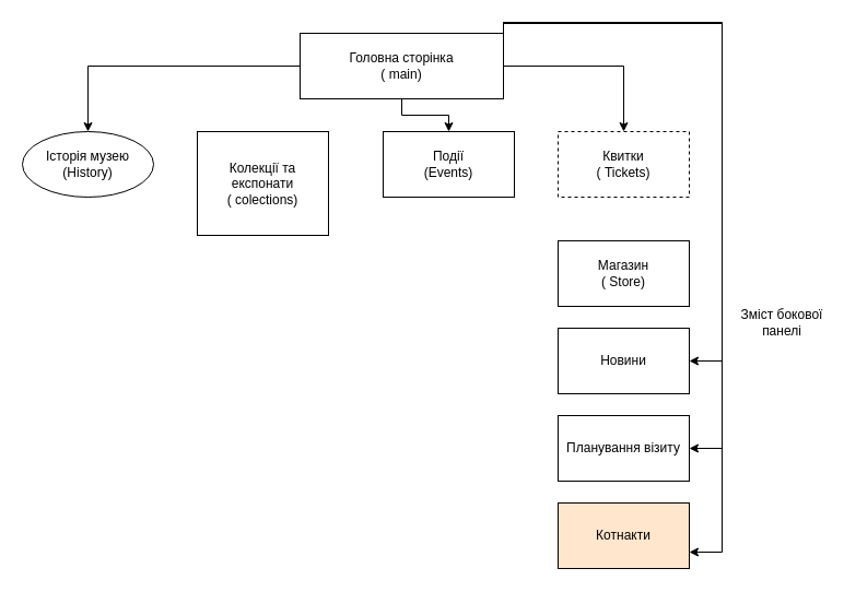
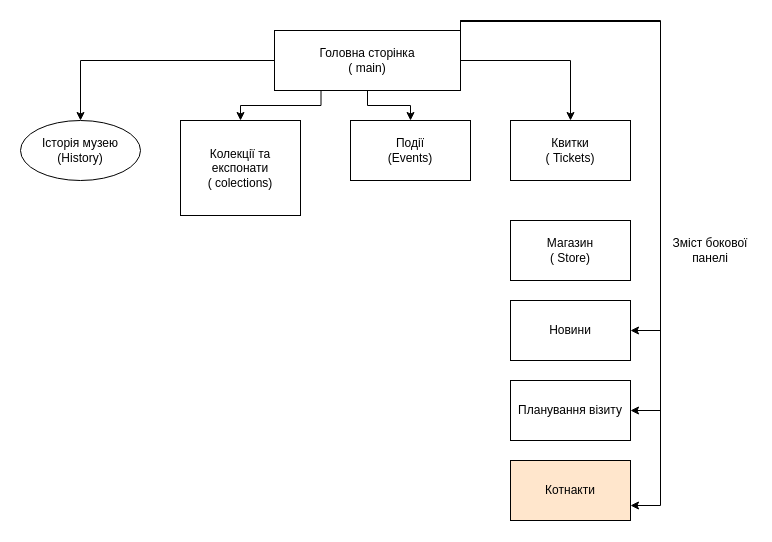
+ <mxCell id="6" value="" style="endArrow=classic;html=1;rounded=0;entryX=0.5;entryY=0;entryDx=0;entryDy=0;exitX=0.25;exitY=1;exitDx=0;exitDy=0;edgeStyle=orthogonalEdgeStyle;" edge="1" parent="1" source="2" target="5"><mxGeometry width="50" height="50" relative="1" as="geometry"><mxPoint x="350" y="250" as="sourcePoint" /><mxPoint x="400" y="200" as="targetPoint" /></mxGeometry></mxCell>
- <mxCell id="9" value="Квитки&lt;br&gt;( Tickets)" style="rounded=0;whiteSpace=wrap;html=1;dashed=1;" vertex="1" parent="1"><mxGeometry x="510" y="120" width="120" height="60" as="geometry" /></mxCell>
+ <mxCell id="9" value="Квитки&lt;br&gt;( Tickets)" style="rounded=0;whiteSpace=wrap;html=1;" vertex="1" parent="1"><mxGeometry x="510" y="120" width="120" height="60" as="geometry" /></mxCell>
- <mxCell id="12" value="Зміст бокової панелі" style="text;html=1;strokeColor=none;fillColor=none;align=center;verticalAlign=middle;whiteSpace=wrap;rounded=0;" vertex="1" parent="1"><mxGeometry x="675" y="245" width="80" height="100" as="geometry" /></mxCell>
+ <mxCell id="12" value="Зміст бокової панелі" style="text;html=1;strokeColor=none;fillColor=none;align=center;verticalAlign=middle;whiteSpace=wrap;rounded=0;" vertex="1" parent="1"><mxGeometry x="670" y="200" width="80" height="100" as="geometry" /></mxCell>
